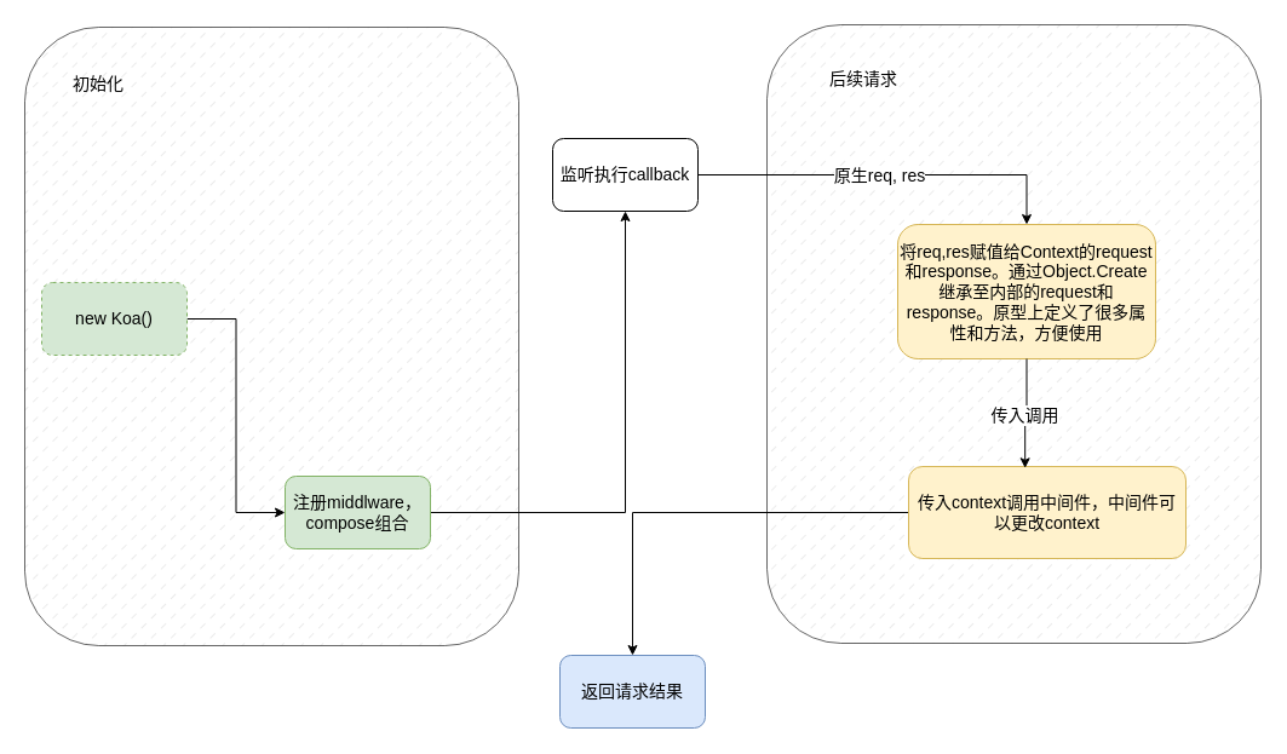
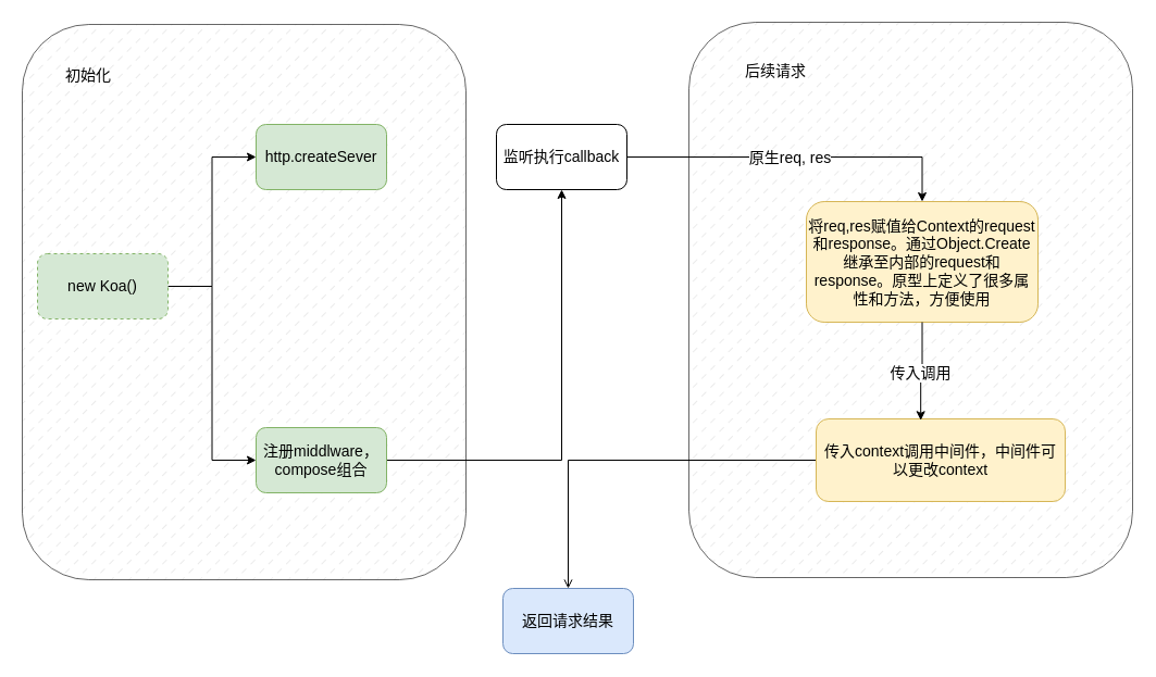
+ <mxCell id="5" value="http.createSever" style="rounded=1;whiteSpace=wrap;html=1;fontSize=14;fillColor=#d5e8d4;strokeColor=#82b366;" vertex="1" parent="1"><mxGeometry x="235" y="114" width="120" height="60" as="geometry" /></mxCell>
+ <mxCell id="9" style="edgeStyle=orthogonalEdgeStyle;rounded=0;orthogonalLoop=1;jettySize=auto;html=1;entryX=0;entryY=0.5;entryDx=0;entryDy=0;fontSize=14;" edge="1" parent="1" source="11" target="5"><mxGeometry relative="1" as="geometry" /></mxCell>
- <mxCell id="14" value="" style="edgeStyle=orthogonalEdgeStyle;rounded=0;orthogonalLoop=1;jettySize=auto;html=1;fontSize=14;" edge="1" parent="1" source="15" target="18"><mxGeometry relative="1" as="geometry" /></mxCell>
+ <mxCell id="14" value="" style="edgeStyle=orthogonalEdgeStyle;rounded=0;orthogonalLoop=1;jettySize=auto;html=1;fontSize=14;endArrow=open;" edge="1" parent="1" source="15" target="18"><mxGeometry relative="1" as="geometry" /></mxCell>
